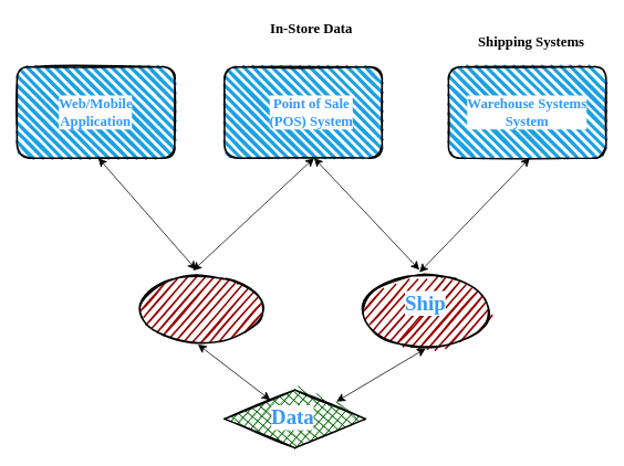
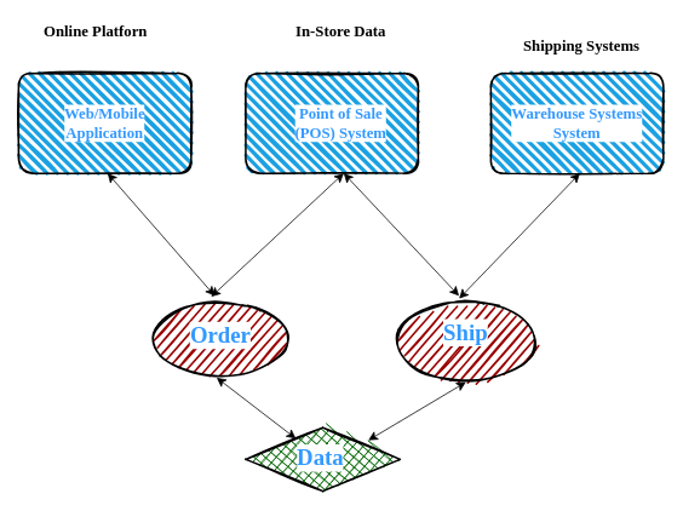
+ <mxCell id="3" value="Online Platforn" style="text;strokeColor=none;align=center;fillColor=none;html=1;verticalAlign=middle;whiteSpace=wrap;rounded=0;fontStyle=1;fontFamily=Comic Sans MS;fontSize=17;" vertex="1" parent="1"><mxGeometry x="30" y="20" width="150" height="30" as="geometry" /></mxCell>
+ <mxCell id="13" value="Order" style="text;strokeColor=none;align=center;fillColor=none;html=1;verticalAlign=middle;whiteSpace=wrap;rounded=0;fontStyle=1;fontFamily=Comic Sans MS;fontSize=25;fontColor=#3399FF;labelBackgroundColor=default;labelBorderColor=none;" vertex="1" parent="1"><mxGeometry x="175" y="355" width="135" height="25" as="geometry" /></mxCell>
